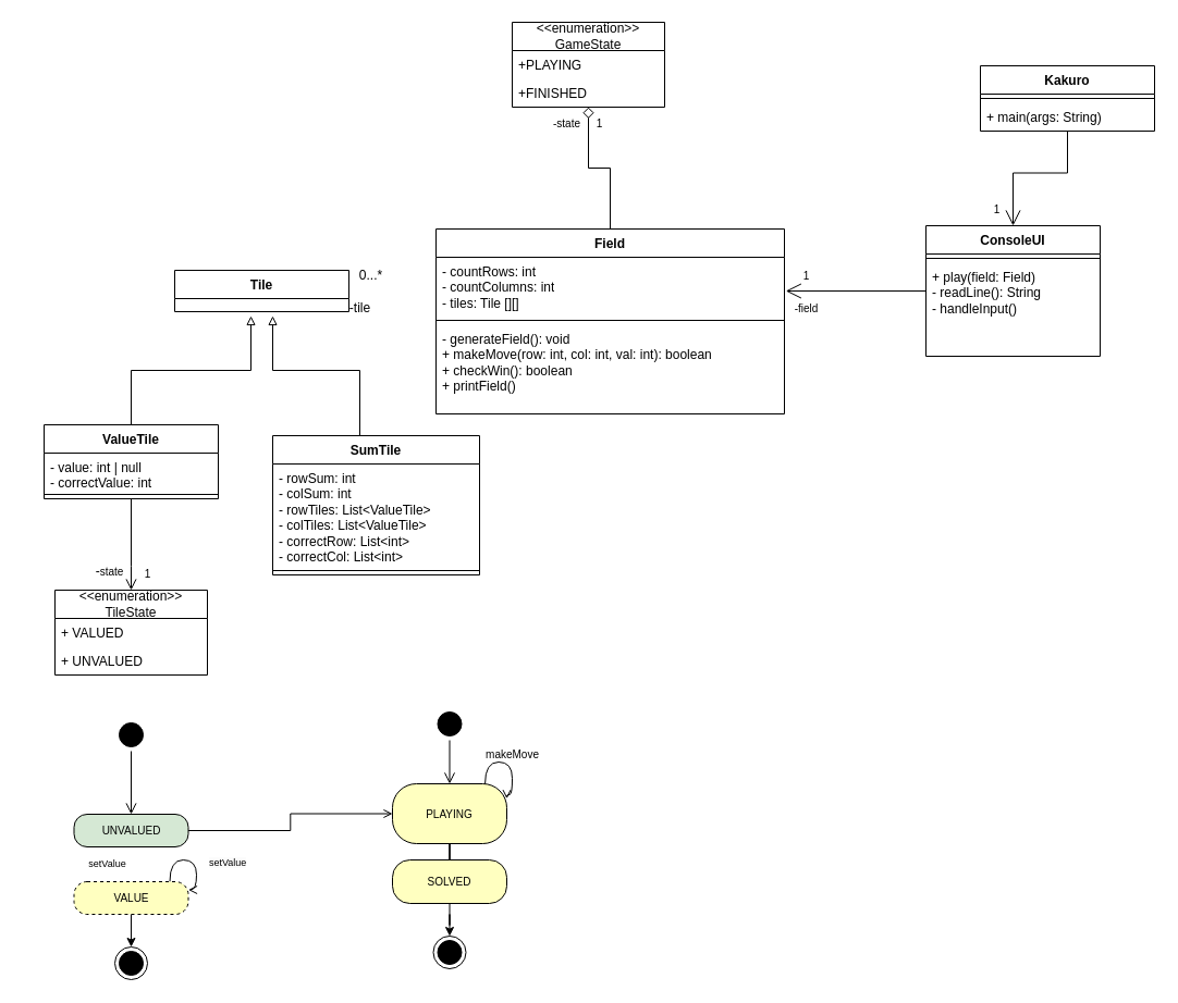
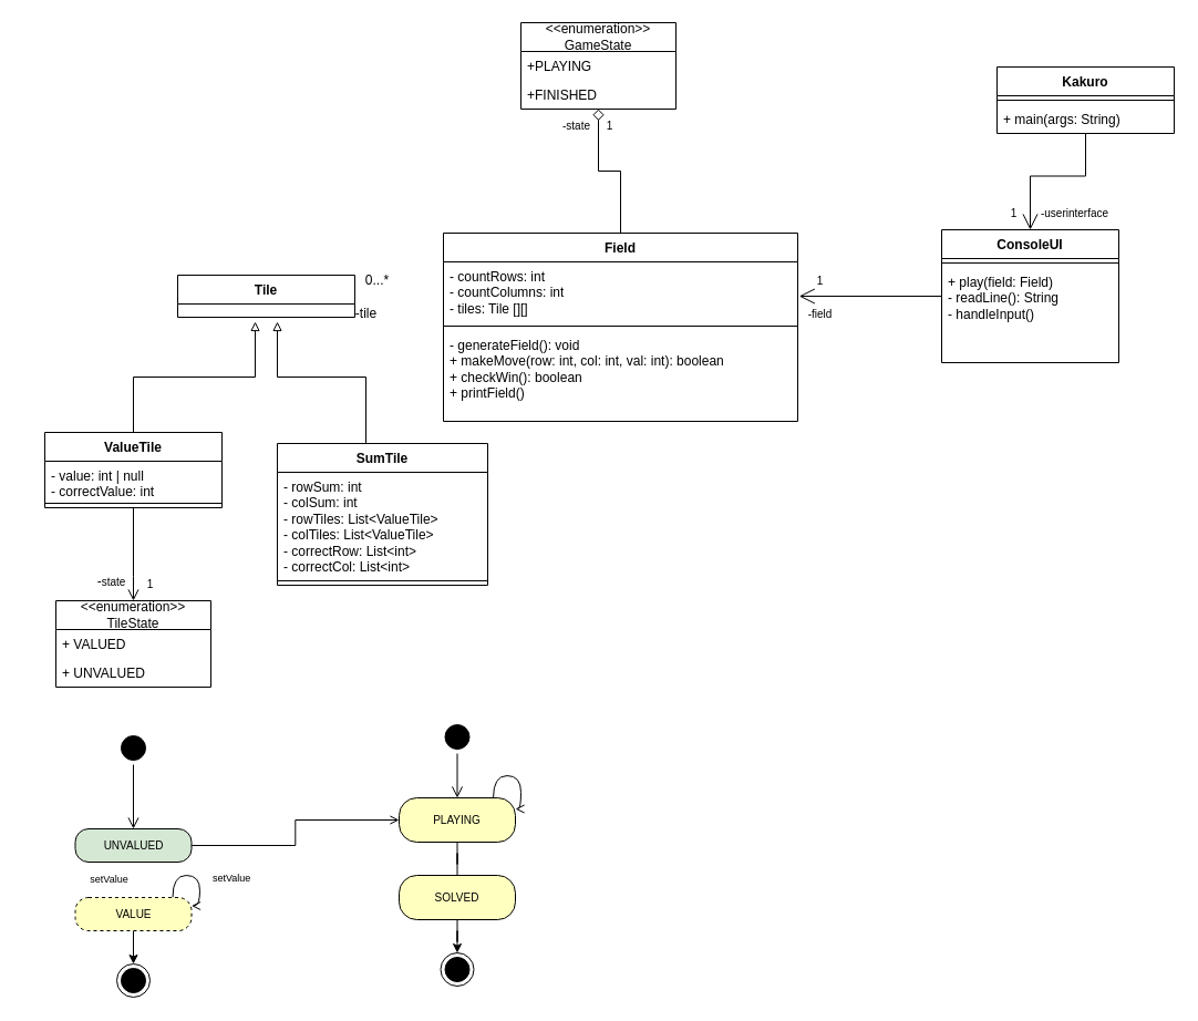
+ <mxCell id="30" value="&lt;font style=&quot;font-size: 10px;&quot;&gt;-userinterface&lt;/font&gt;" style="text;html=1;align=center;verticalAlign=middle;resizable=0;points=[];autosize=1;strokeColor=none;fillColor=none;" vertex="1" parent="1"><mxGeometry x="930" y="177" width="80" height="30" as="geometry" /></mxCell>
- <mxCell id="59" value="&lt;font size=&quot;1&quot;&gt;makeMove&lt;/font&gt;" style="text;html=1;align=center;verticalAlign=middle;resizable=0;points=[];autosize=1;strokeColor=none;fillColor=none;" vertex="1" parent="1"><mxGeometry x="435" y="678" width="70" height="30" as="geometry" /></mxCell>
- <mxCell id="54" value="&lt;font style=&quot;font-size: 10px;&quot;&gt;PLAYING&lt;/font&gt;" style="rounded=1;whiteSpace=wrap;html=1;arcSize=40;fontColor=#000000;fillColor=#ffffc0;strokeColor=light-dark(#000000, #ff9090);" vertex="1" parent="1"><mxGeometry x="360" y="720" width="105" height="55" as="geometry" /></mxCell>
+ <mxCell id="54" value="&lt;font style=&quot;font-size: 10px;&quot;&gt;PLAYING&lt;/font&gt;" style="rounded=1;whiteSpace=wrap;html=1;arcSize=40;fontColor=#000000;fillColor=#ffffc0;strokeColor=light-dark(#000000, #ff9090);" vertex="1" parent="1"><mxGeometry x="360" y="720" width="105" height="40" as="geometry" /></mxCell>
